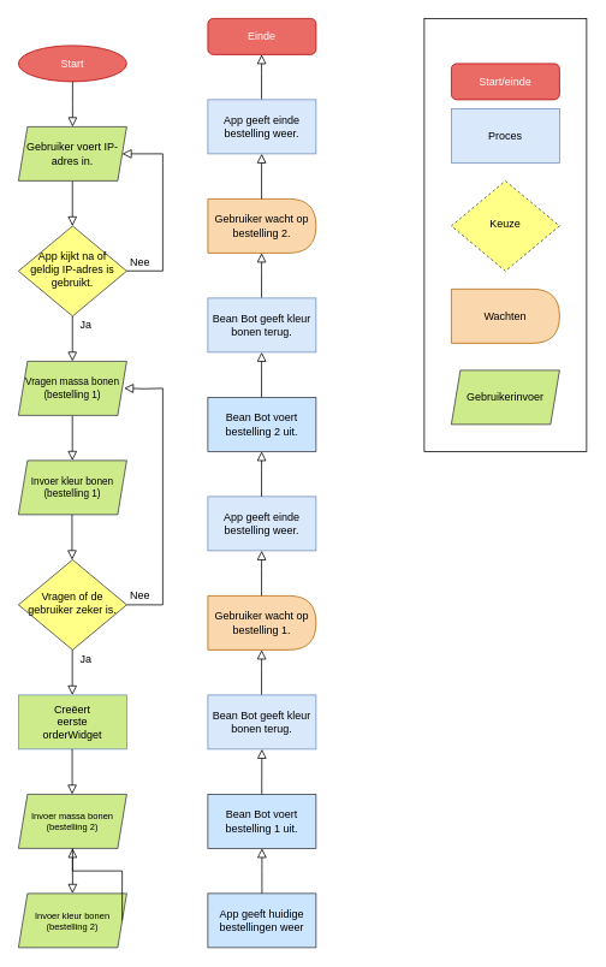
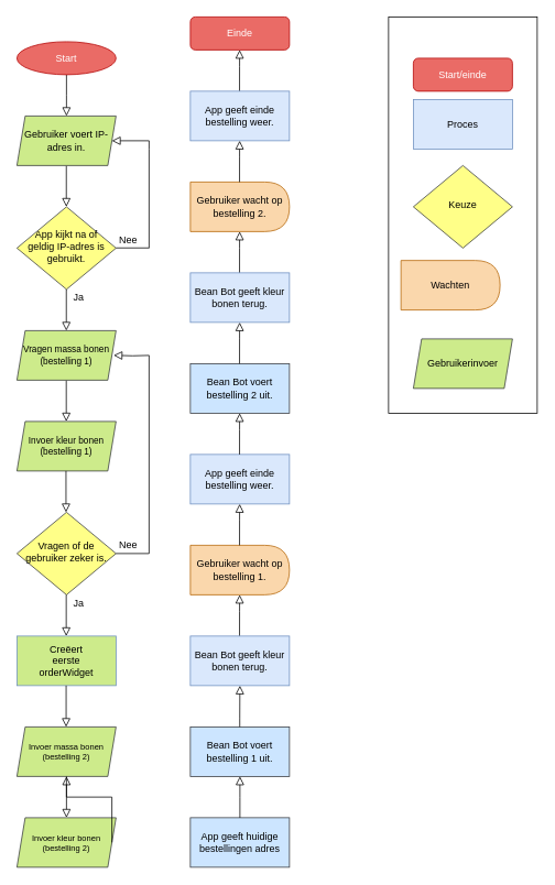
- <mxCell id="25" value="Keuze" style="rhombus;whiteSpace=wrap;html=1;shadow=0;fontFamily=Helvetica;fontSize=12;align=center;strokeWidth=1;spacing=6;spacingTop=-4;fillColor=#ffff88;strokeColor=#36393d;dashed=1;" parent="1" vertex="1"><mxGeometry x="500" y="200" width="120" height="100" as="geometry" /></mxCell>
+ <mxCell id="25" value="Keuze" style="rhombus;whiteSpace=wrap;html=1;shadow=0;fontFamily=Helvetica;fontSize=12;align=center;strokeWidth=1;spacing=6;spacingTop=-4;fillColor=#ffff88;strokeColor=#36393d;" parent="1" vertex="1"><mxGeometry x="500" y="200" width="120" height="100" as="geometry" /></mxCell>
- <mxCell id="26" value="Wachten" style="shape=delay;whiteSpace=wrap;html=1;fontSize=12;fillColor=#fad7ac;strokeColor=#b46504;" parent="1" vertex="1"><mxGeometry x="500" y="320" width="120" height="60" as="geometry" /></mxCell>
+ <mxCell id="26" value="Wachten" style="shape=delay;whiteSpace=wrap;html=1;fontSize=12;fillColor=#fad7ac;strokeColor=#b46504;" parent="1" vertex="1"><mxGeometry x="485" y="315" width="120" height="60" as="geometry" /></mxCell>
- <mxCell id="13" value="App geeft huidige bestellingen weer" style="rounded=0;whiteSpace=wrap;html=1;fillColor=#cce5ff;strokeColor=#36393d;" parent="1" vertex="1"><mxGeometry x="230" y="990" width="120" height="60" as="geometry" /></mxCell>
+ <mxCell id="13" value="App geeft huidige bestellingen adres" style="rounded=0;whiteSpace=wrap;html=1;fillColor=#cce5ff;strokeColor=#36393d;" parent="1" vertex="1"><mxGeometry x="230" y="990" width="120" height="60" as="geometry" /></mxCell>
